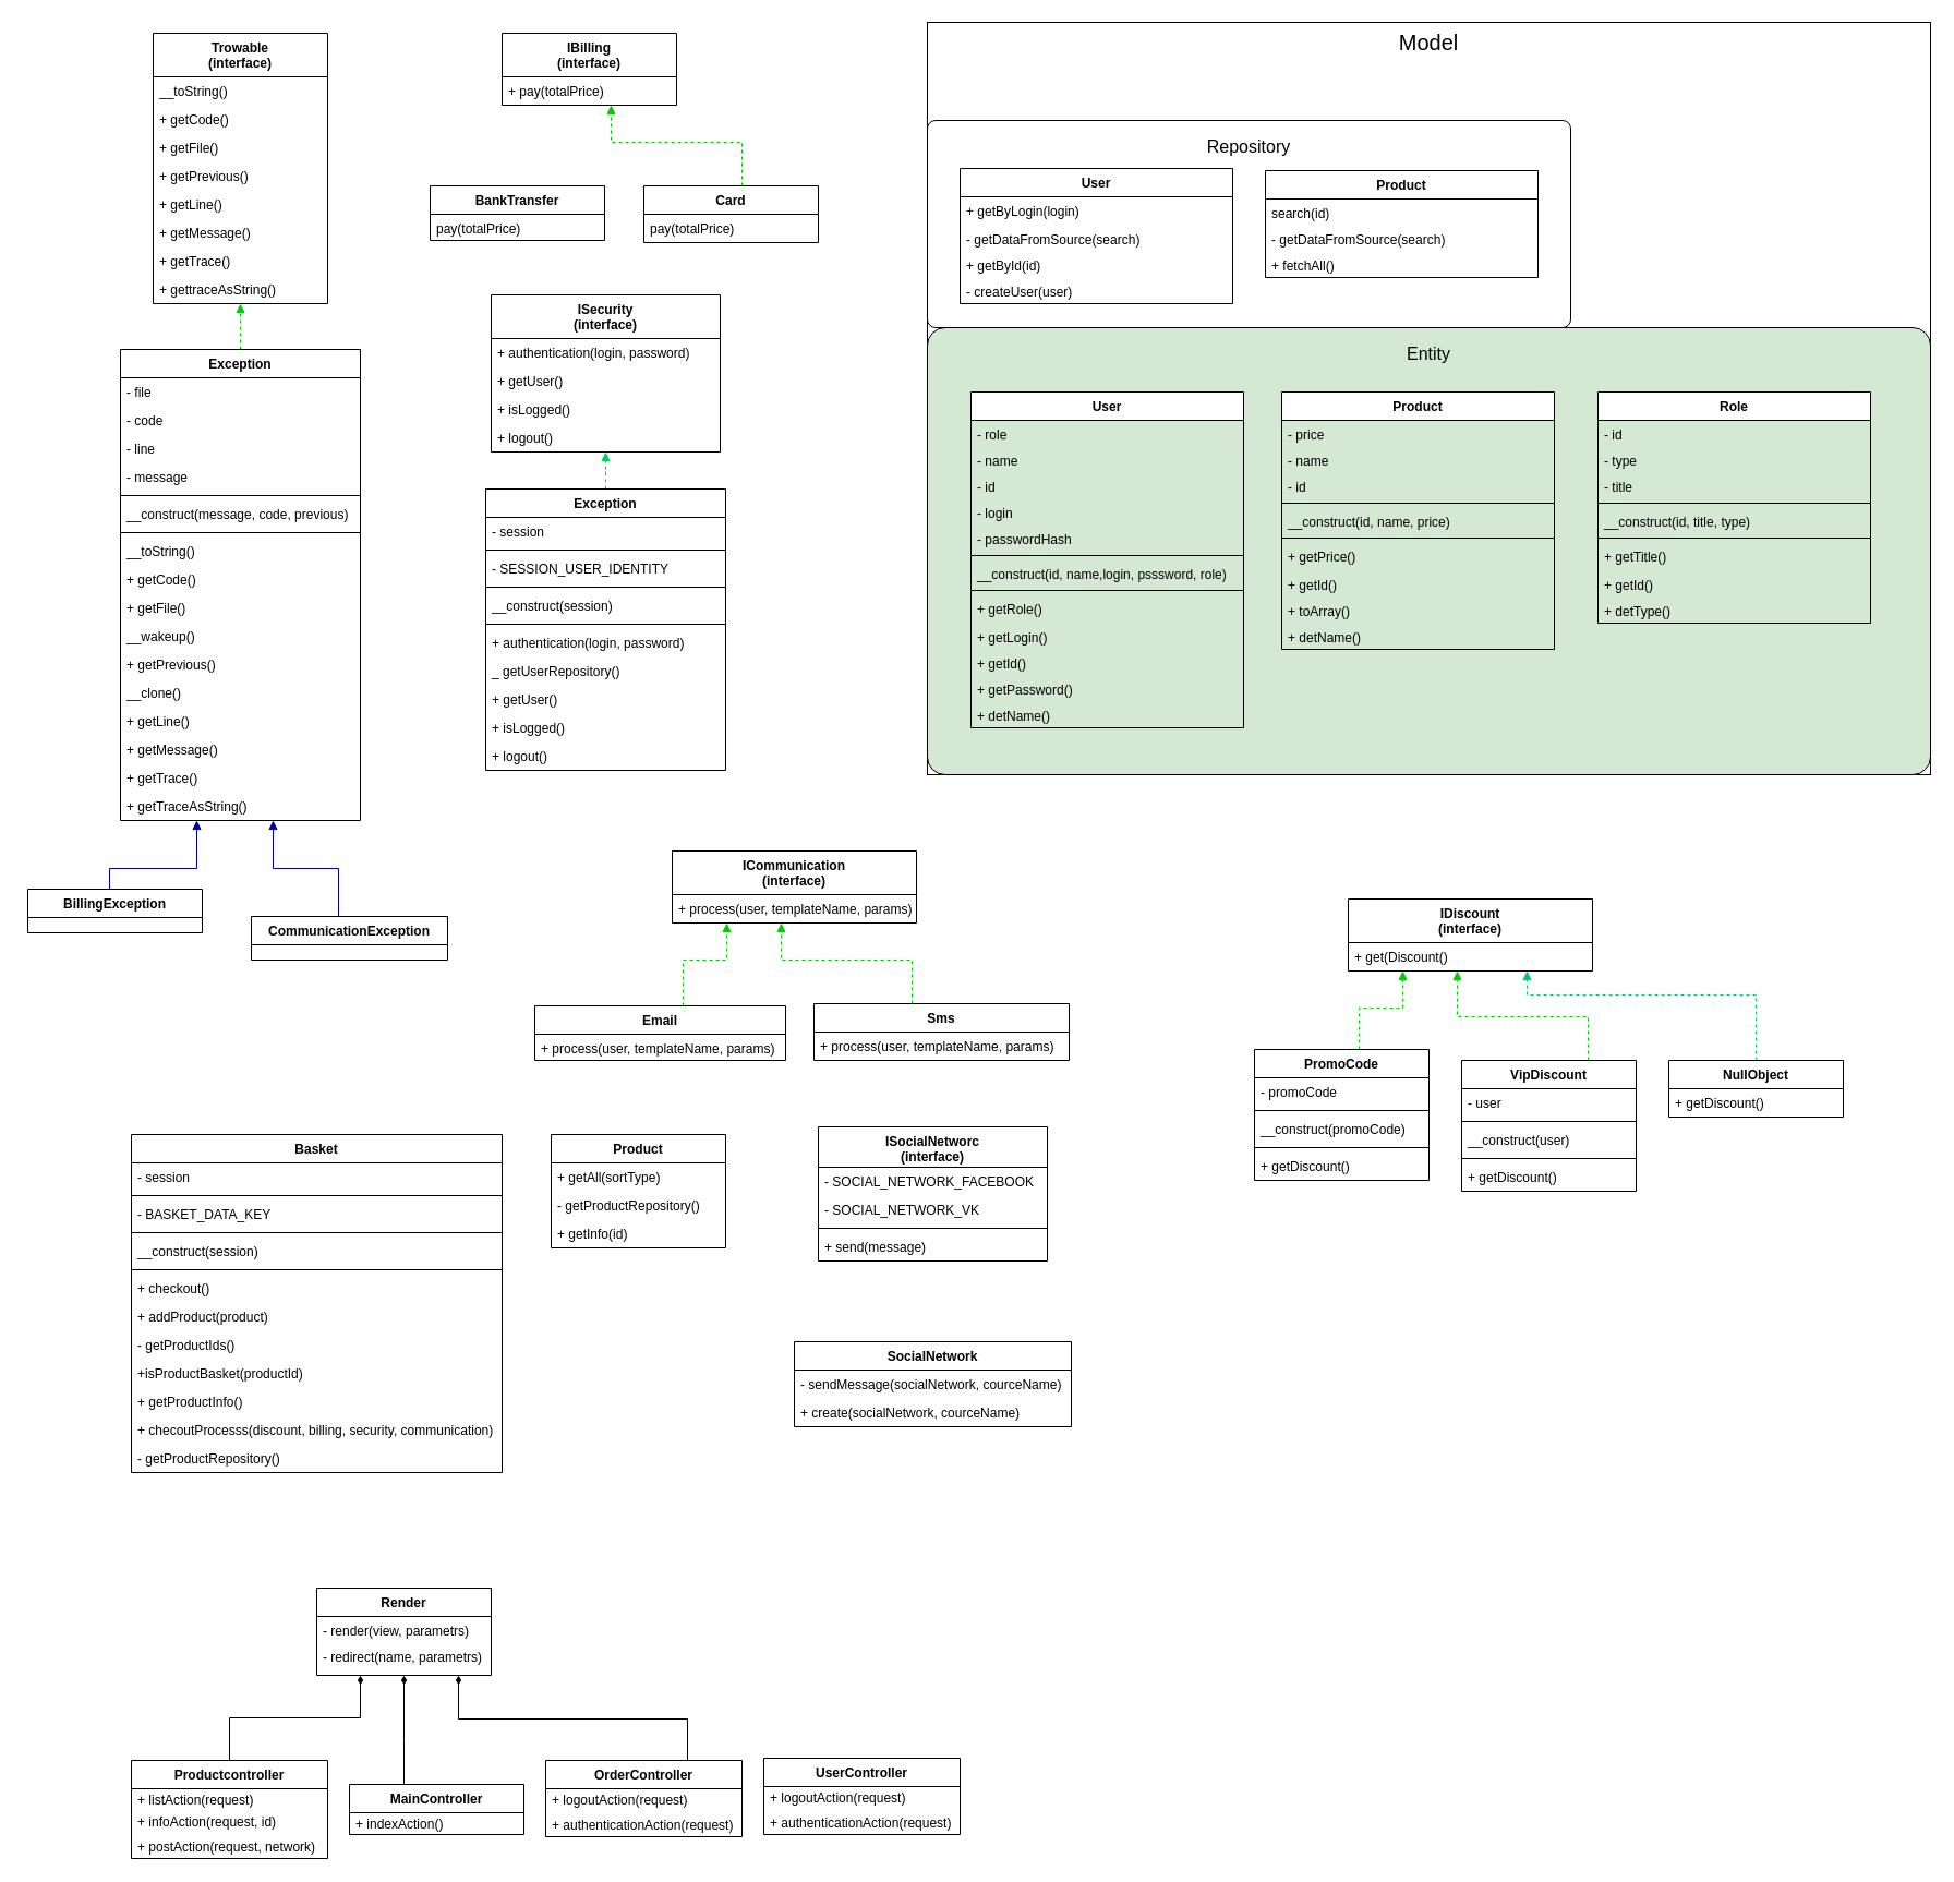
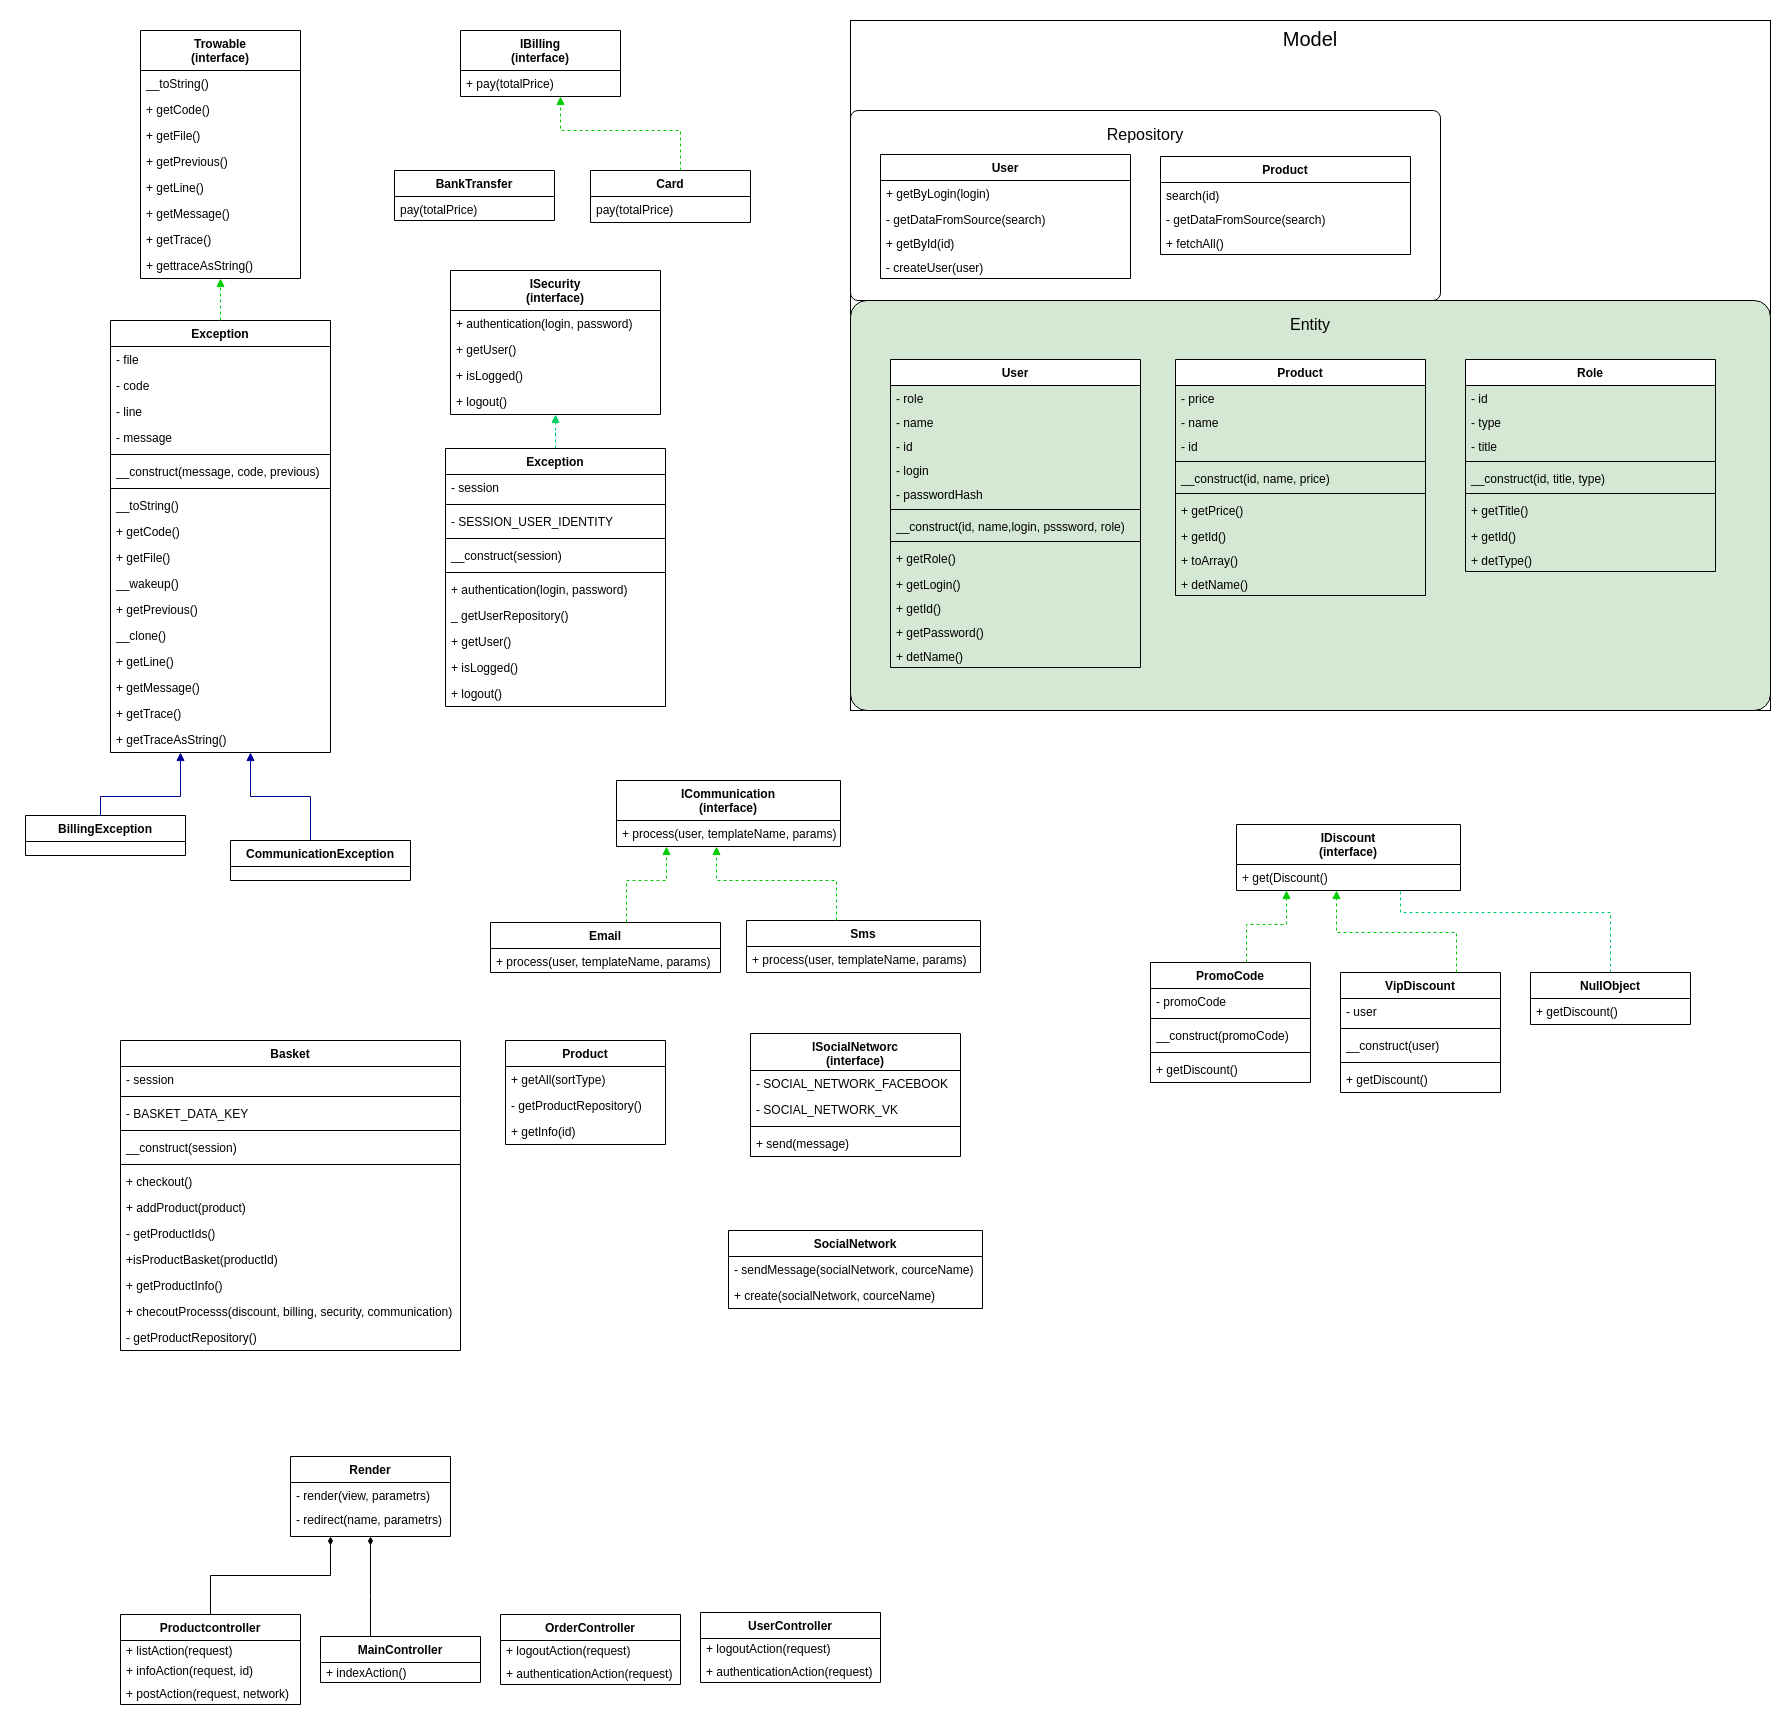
- <mxCell id="112" style="edgeStyle=orthogonalEdgeStyle;rounded=0;orthogonalLoop=1;jettySize=auto;html=1;dashed=1;endArrow=block;endFill=1;fontSize=12;fontColor=#00CC66;strokeColor=#00CC66;" edge="1" parent="95" source="113" target="96"><mxGeometry relative="1" as="geometry"><Array as="points"><mxPoint x="460" y="88" /><mxPoint x="250" y="88" /></Array></mxGeometry></mxCell>
+ <mxCell id="112" style="edgeStyle=orthogonalEdgeStyle;rounded=0;orthogonalLoop=1;jettySize=auto;html=1;dashed=1;endArrow=none;endFill=1;fontSize=12;fontColor=#00CC66;strokeColor=#00CC66;" edge="1" parent="95" source="113" target="96"><mxGeometry relative="1" as="geometry"><Array as="points"><mxPoint x="460" y="88" /><mxPoint x="250" y="88" /></Array></mxGeometry></mxCell>
- <mxCell id="91" style="edgeStyle=orthogonalEdgeStyle;rounded=0;orthogonalLoop=1;jettySize=auto;html=1;endArrow=diamondThin;endFill=1;" edge="1" parent="76" source="88" target="77"><mxGeometry relative="1" as="geometry"><Array as="points"><mxPoint x="510" y="120" /><mxPoint x="300" y="120" /></Array></mxGeometry></mxCell>
